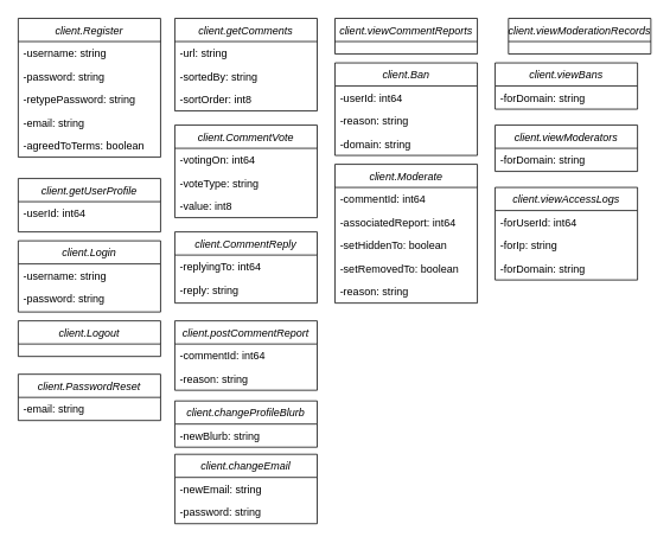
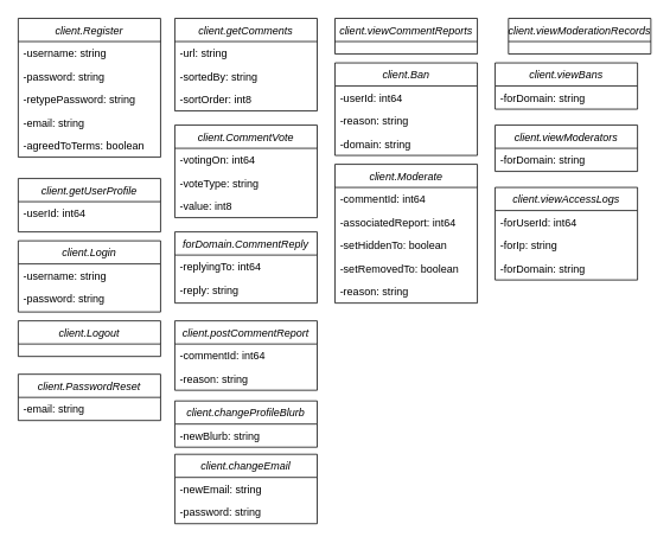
- <mxCell id="2" value="client.CommentReply" style="swimlane;fontStyle=2;align=center;verticalAlign=top;childLayout=stackLayout;horizontal=1;startSize=26;horizontalStack=0;resizeParent=1;resizeLast=0;collapsible=1;marginBottom=0;rounded=0;shadow=0;strokeWidth=1;" parent="1" vertex="1"><mxGeometry x="196" y="260" width="160" height="80" as="geometry"><mxRectangle x="230" y="140" width="160" height="26" as="alternateBounds" /></mxGeometry></mxCell>
+ <mxCell id="2" value="forDomain.CommentReply" style="swimlane;fontStyle=2;align=center;verticalAlign=top;childLayout=stackLayout;horizontal=1;startSize=26;horizontalStack=0;resizeParent=1;resizeLast=0;collapsible=1;marginBottom=0;rounded=0;shadow=0;strokeWidth=1;" parent="1" vertex="1"><mxGeometry x="196" y="260" width="160" height="80" as="geometry"><mxRectangle x="230" y="140" width="160" height="26" as="alternateBounds" /></mxGeometry></mxCell>
